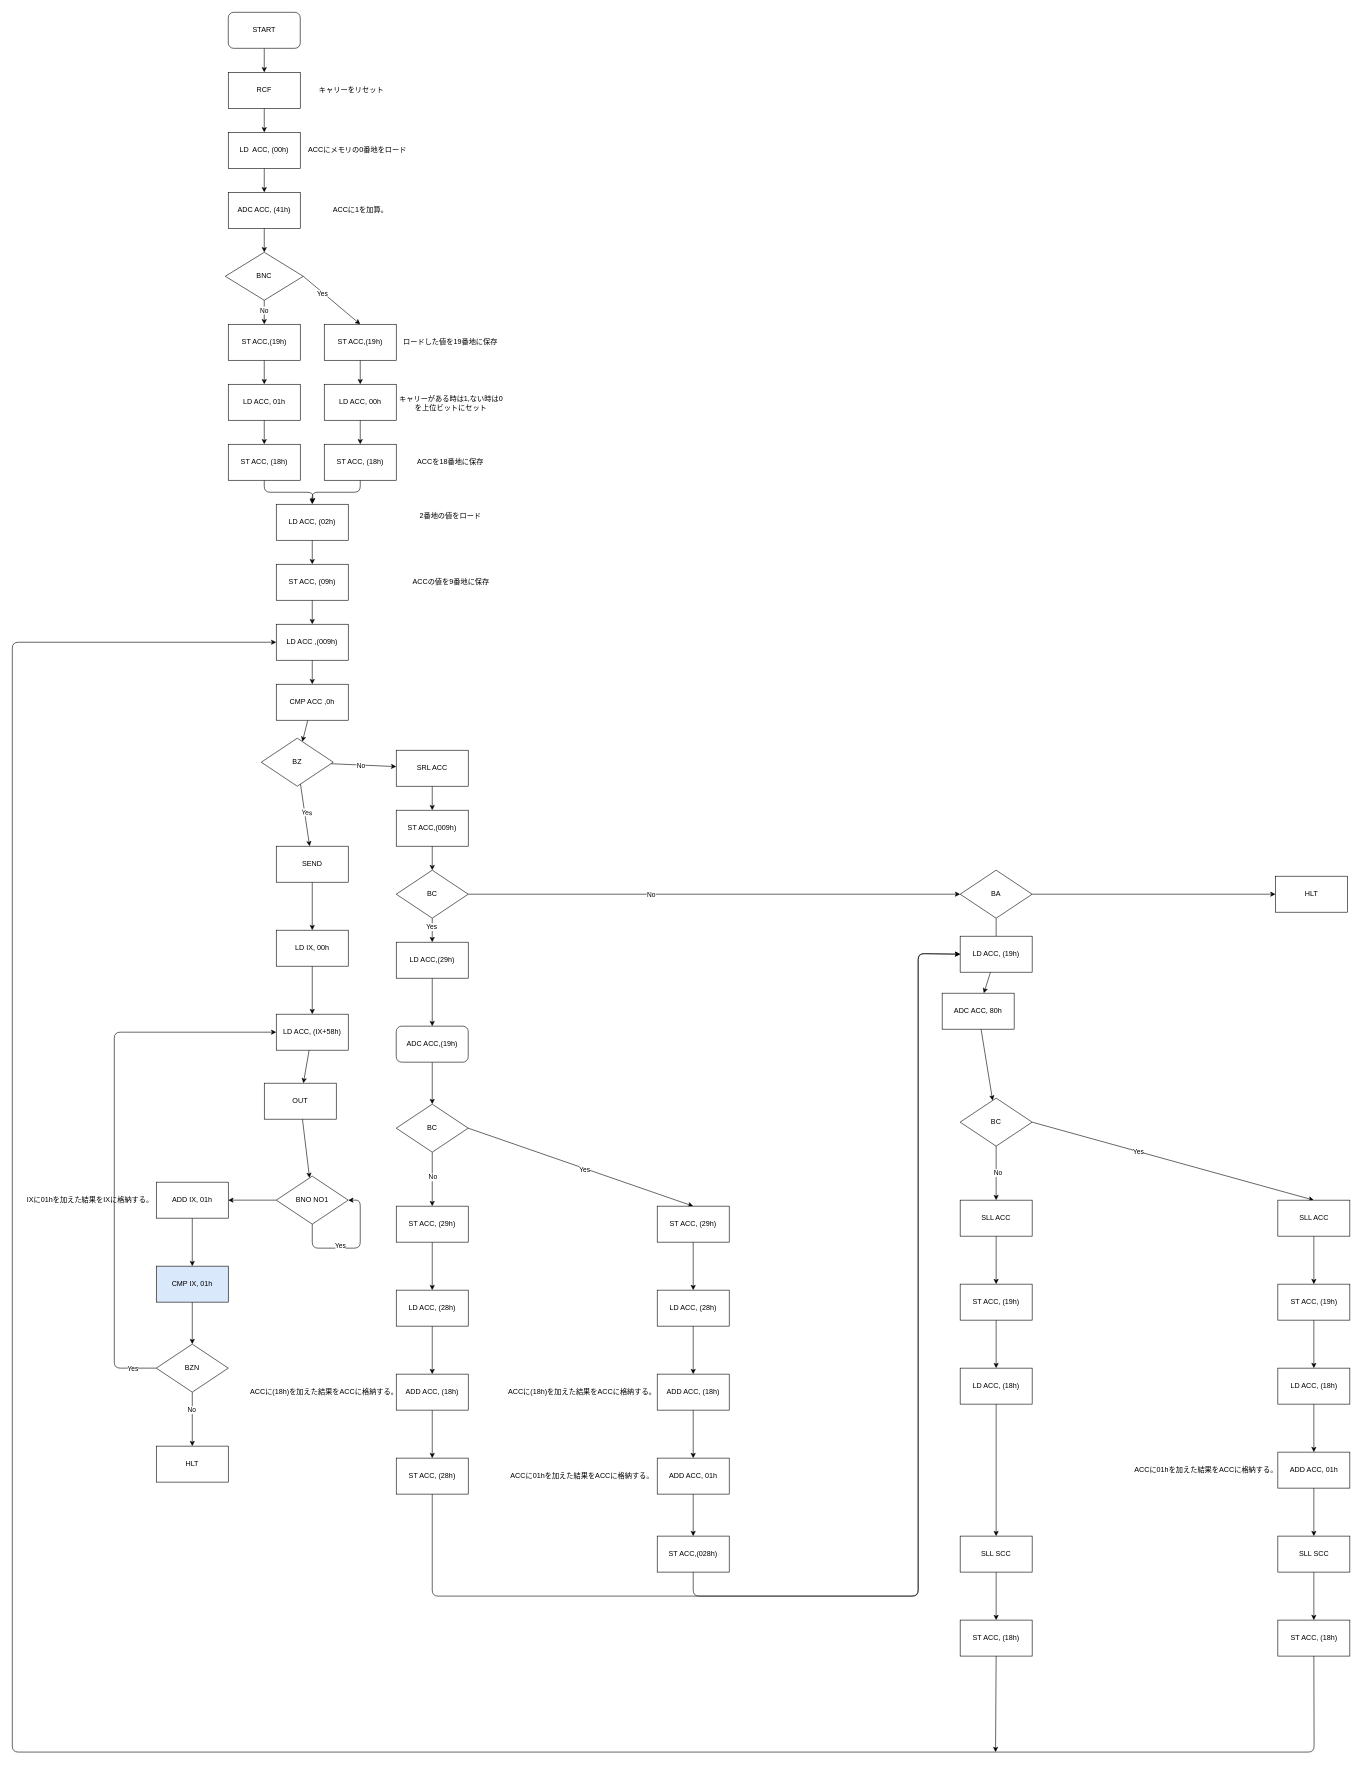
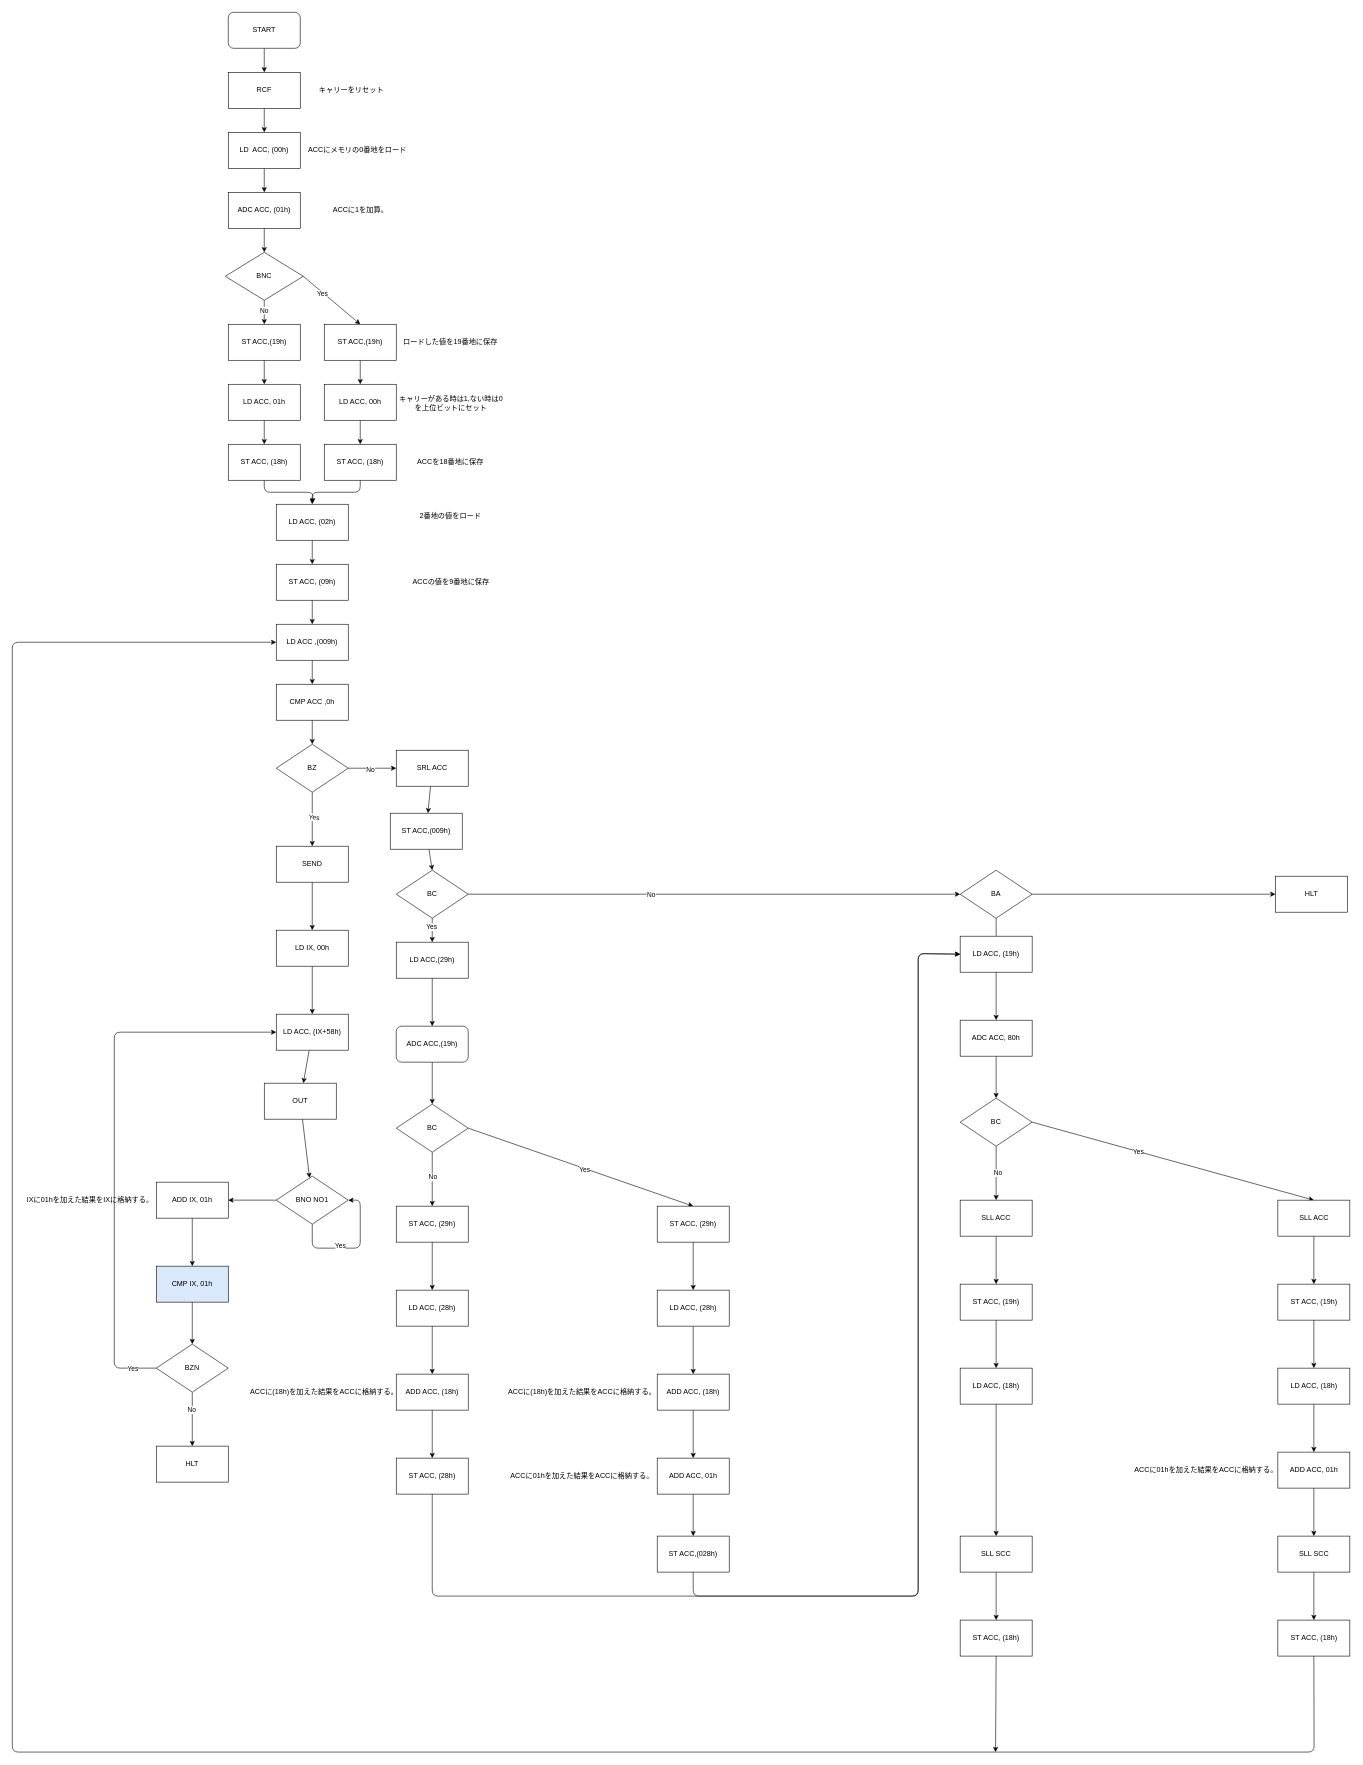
- <mxCell id="9" value="ADC ACC, (41h)" style="rounded=0;whiteSpace=wrap;html=1;" parent="1" vertex="1"><mxGeometry x="380" y="320" width="120" height="60" as="geometry" /></mxCell>
+ <mxCell id="9" value="ADC ACC, (01h)" style="rounded=0;whiteSpace=wrap;html=1;" parent="1" vertex="1"><mxGeometry x="380" y="320" width="120" height="60" as="geometry" /></mxCell>
- <mxCell id="39" value="BZ" style="rhombus;whiteSpace=wrap;html=1;rounded=0;" parent="1" vertex="1"><mxGeometry x="435" y="1230" width="120" height="80" as="geometry" /></mxCell>
+ <mxCell id="39" value="BZ" style="rhombus;whiteSpace=wrap;html=1;rounded=0;" parent="1" vertex="1"><mxGeometry x="460" y="1240" width="120" height="80" as="geometry" /></mxCell>
- <mxCell id="45" value="ST ACC,(009h)" style="whiteSpace=wrap;html=1;rounded=0;" parent="1" vertex="1"><mxGeometry x="660" y="1350" width="120" height="60" as="geometry" /></mxCell>
+ <mxCell id="45" value="ST ACC,(009h)" style="whiteSpace=wrap;html=1;rounded=0;" parent="1" vertex="1"><mxGeometry x="650" y="1355" width="120" height="60" as="geometry" /></mxCell>
- <mxCell id="58" value="ADC ACC, 80h" style="whiteSpace=wrap;html=1;rounded=0;" parent="1" vertex="1"><mxGeometry x="1570" y="1655" width="120" height="60" as="geometry" /></mxCell>
+ <mxCell id="58" value="ADC ACC, 80h" style="whiteSpace=wrap;html=1;rounded=0;" parent="1" vertex="1"><mxGeometry x="1600" y="1700" width="120" height="60" as="geometry" /></mxCell>
